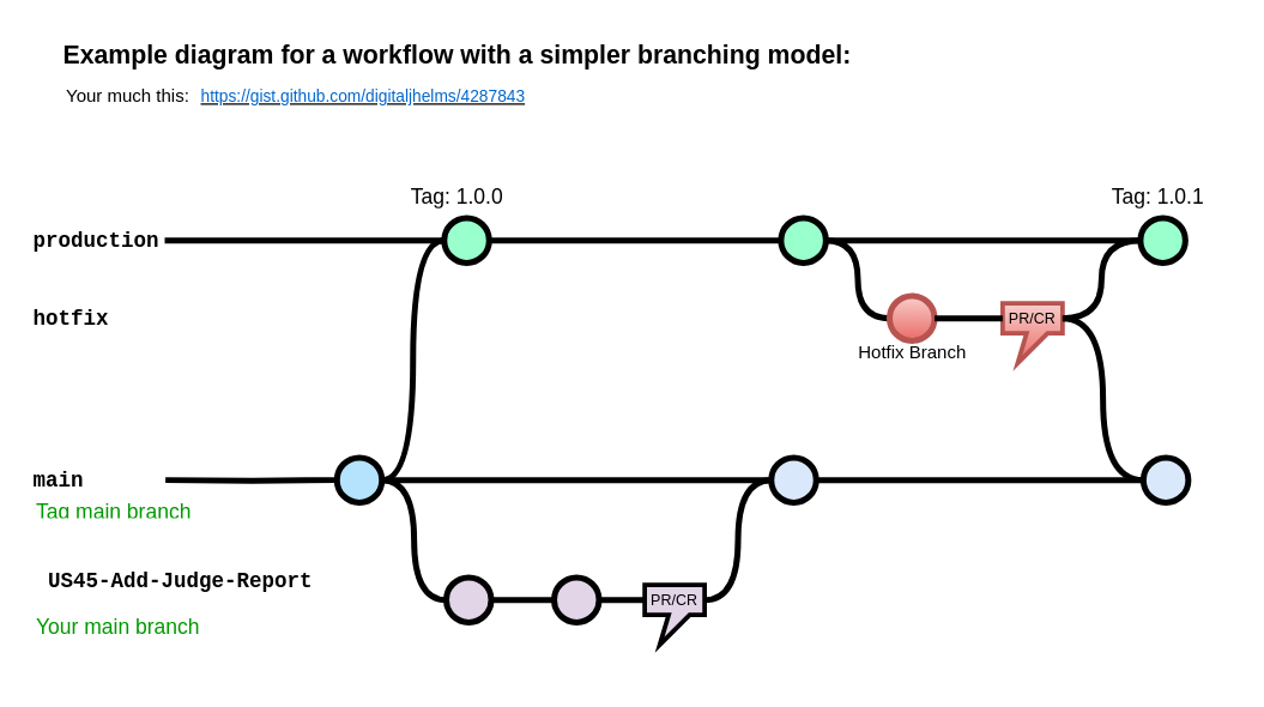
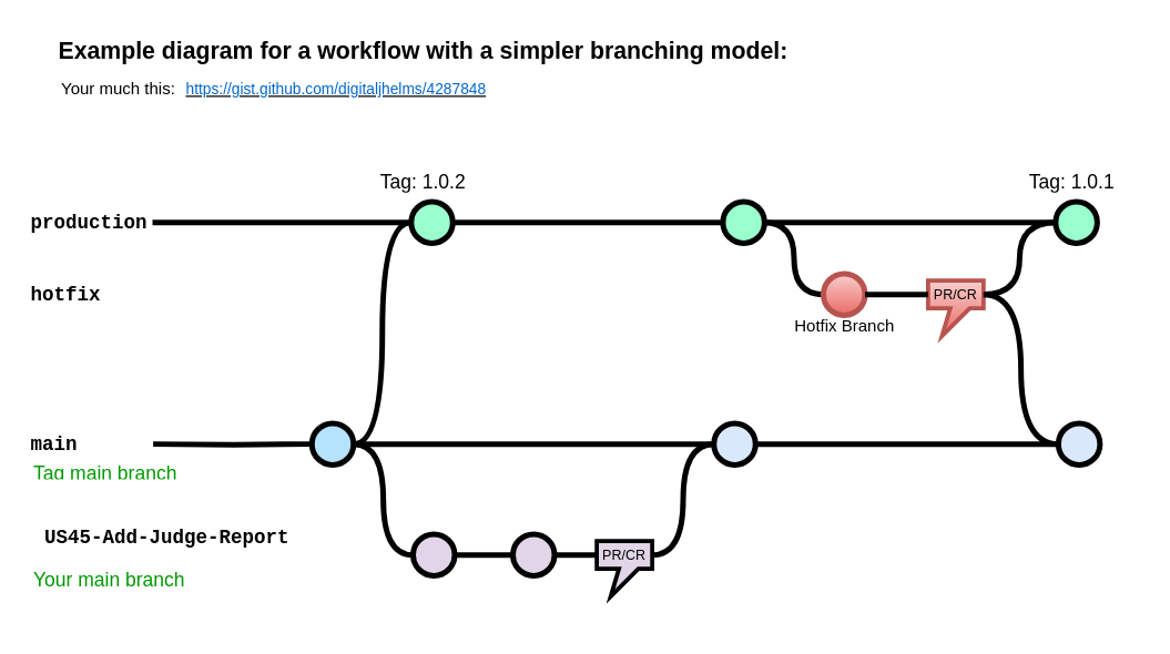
- <mxCell id="3" value="&lt;u&gt;&lt;font style=&quot;font-size: 11px;&quot; color=&quot;#0066cc&quot;&gt;https://gist.github.com/digitaljhelms/4287843&lt;/font&gt;&lt;/u&gt;" style="text;whiteSpace=wrap;html=1;rounded=0;" parent="1" vertex="1"><mxGeometry x="132" y="50" width="298" height="20" as="geometry" /></mxCell>
+ <mxCell id="3" value="&lt;u&gt;&lt;font style=&quot;font-size: 11px;&quot; color=&quot;#0066cc&quot;&gt;https://gist.github.com/digitaljhelms/4287848&lt;/font&gt;&lt;/u&gt;" style="text;whiteSpace=wrap;html=1;rounded=0;" parent="1" vertex="1"><mxGeometry x="132" y="50" width="298" height="20" as="geometry" /></mxCell>
- <mxCell id="23" value="Tag: 1.0.0" style="text;html=1;strokeColor=none;fillColor=none;align=center;verticalAlign=middle;whiteSpace=wrap;overflow=hidden;fontSize=14;" parent="1" vertex="1"><mxGeometry x="270" y="120" width="70" height="20" as="geometry" /></mxCell>
+ <mxCell id="23" value="Tag: 1.0.2" style="text;html=1;strokeColor=none;fillColor=none;align=center;verticalAlign=middle;whiteSpace=wrap;overflow=hidden;fontSize=14;" parent="1" vertex="1"><mxGeometry x="270" y="120" width="70" height="20" as="geometry" /></mxCell>
